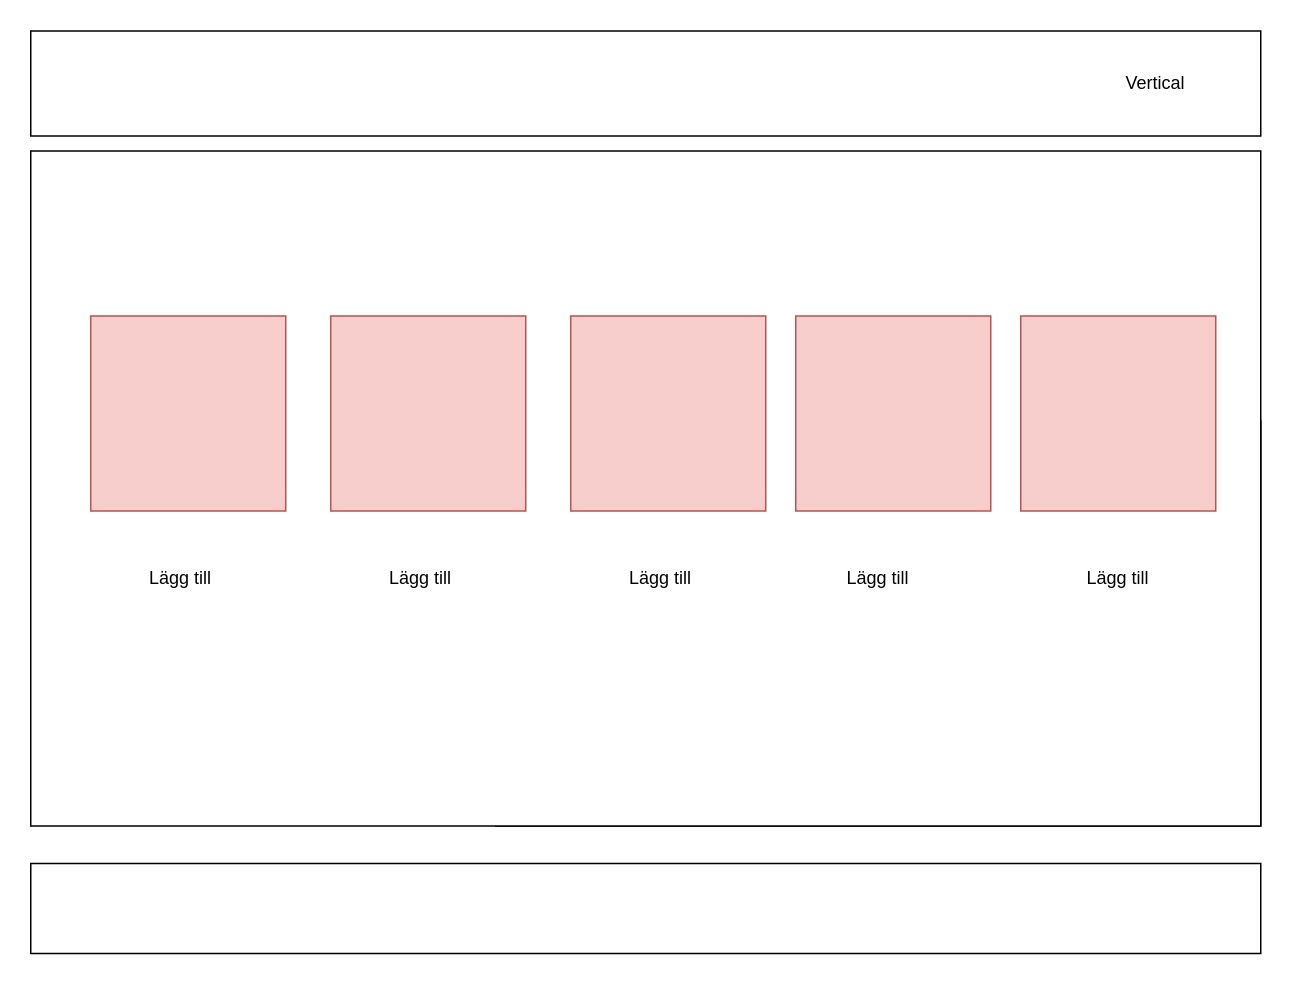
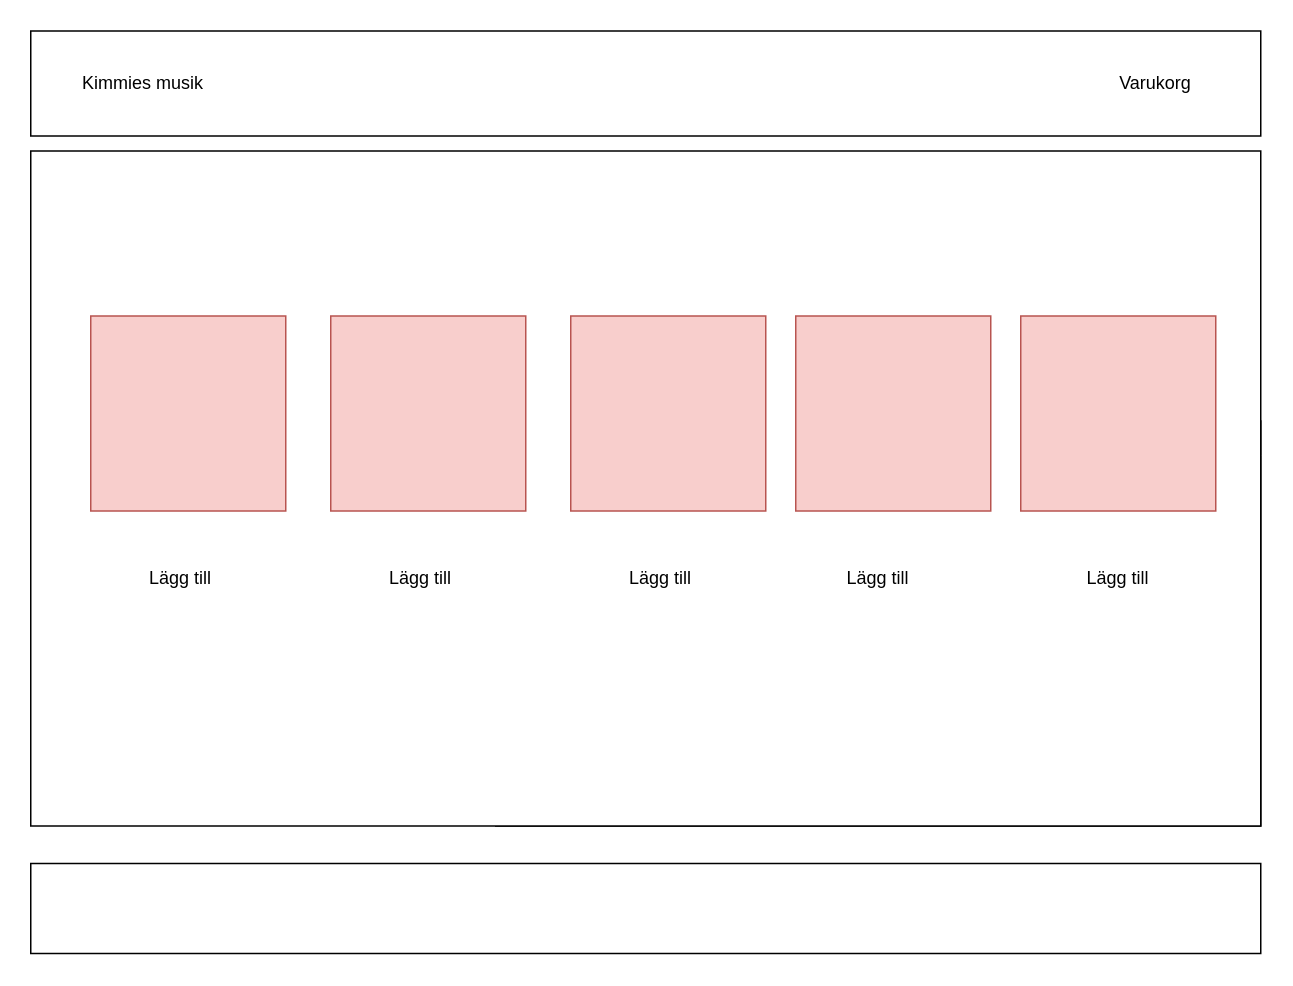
+ <mxCell id="4" value="Kimmies musik" style="text;html=1;strokeColor=none;fillColor=none;align=center;verticalAlign=middle;whiteSpace=wrap;rounded=0;" vertex="1" parent="1"><mxGeometry x="30" y="40" width="130" height="30" as="geometry" /></mxCell>
- <mxCell id="3" value="Vertical" style="text;html=1;strokeColor=none;fillColor=none;align=center;verticalAlign=middle;whiteSpace=wrap;rounded=0;" vertex="1" parent="1"><mxGeometry x="740" y="40" width="60" height="30" as="geometry" /></mxCell>
+ <mxCell id="3" value="Varukorg" style="text;html=1;strokeColor=none;fillColor=none;align=center;verticalAlign=middle;whiteSpace=wrap;rounded=0;" vertex="1" parent="1"><mxGeometry x="740" y="40" width="60" height="30" as="geometry" /></mxCell>
